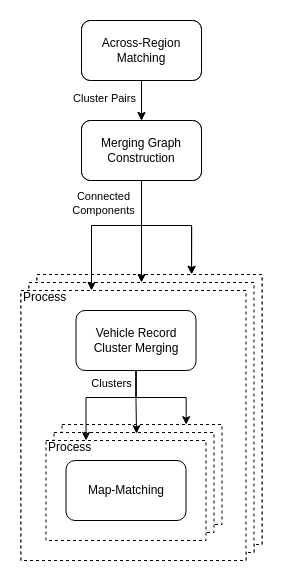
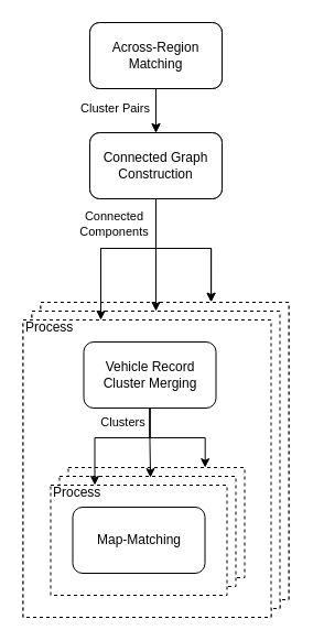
- <mxCell id="34" value="Merging Graph Construction" style="rounded=1;whiteSpace=wrap;html=1;" parent="1" vertex="1"><mxGeometry x="81" y="120" width="120" height="60" as="geometry" /></mxCell>
+ <mxCell id="34" value="Connected Graph Construction" style="rounded=1;whiteSpace=wrap;html=1;" parent="1" vertex="1"><mxGeometry x="81" y="120" width="120" height="60" as="geometry" /></mxCell>
